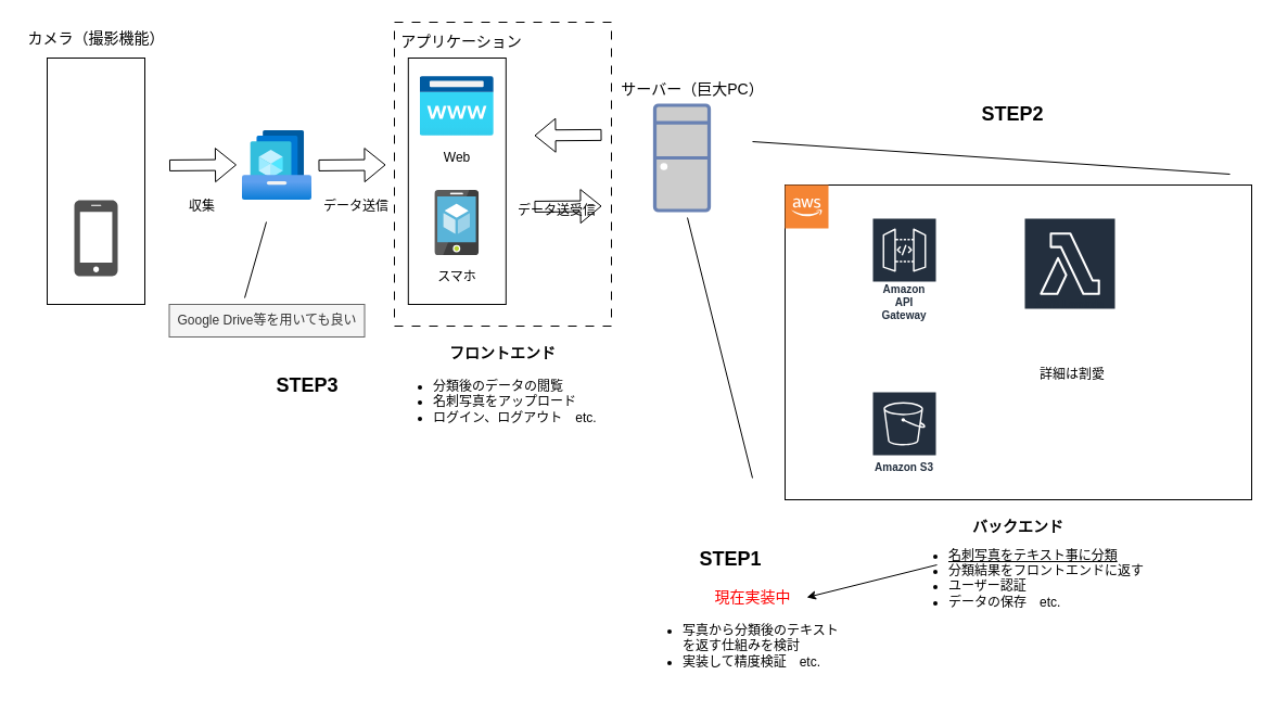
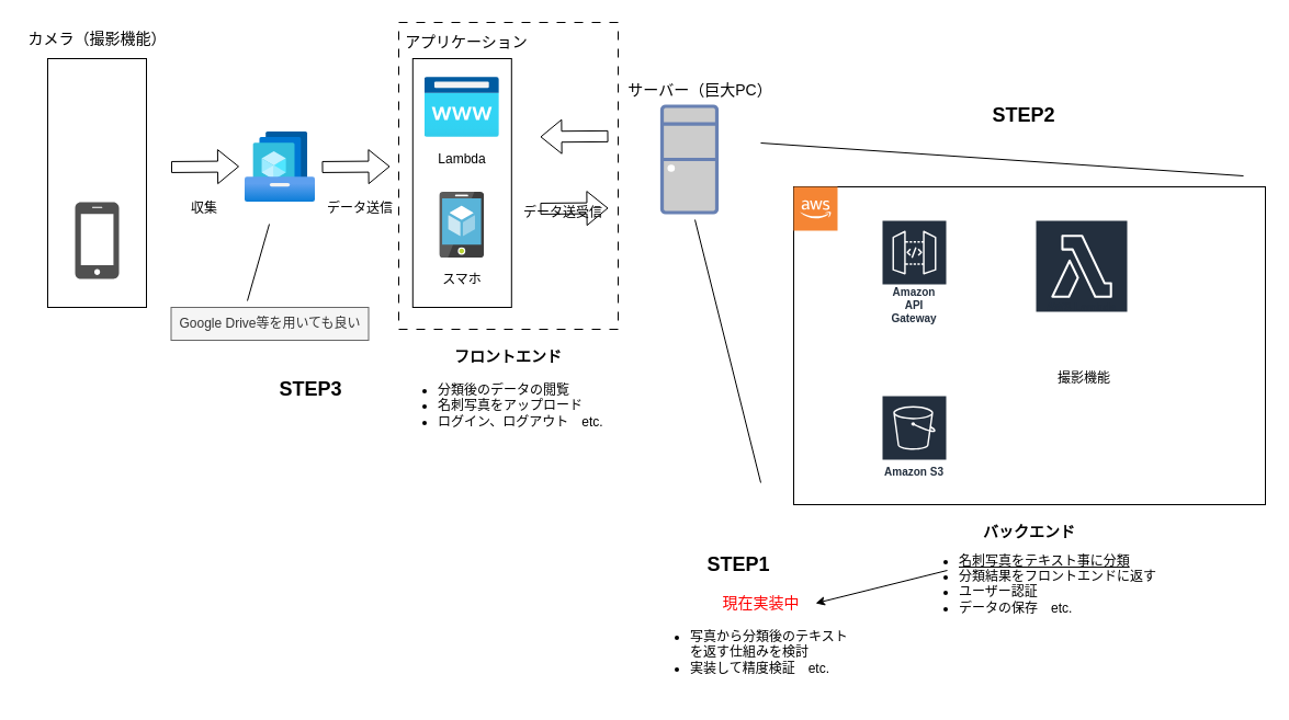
- <mxCell id="21" value="Web" style="text;html=1;align=center;verticalAlign=middle;whiteSpace=wrap;rounded=0;" vertex="1" parent="1"><mxGeometry x="363" y="130" width="115.6" height="30" as="geometry" /></mxCell>
+ <mxCell id="21" value="Lambda" style="text;html=1;align=center;verticalAlign=middle;whiteSpace=wrap;rounded=0;" vertex="1" parent="1"><mxGeometry x="363" y="130" width="115.6" height="30" as="geometry" /></mxCell>
- <mxCell id="15" value="詳細は割愛" style="text;html=1;align=center;verticalAlign=middle;whiteSpace=wrap;rounded=0;" vertex="1" parent="9"><mxGeometry x="220" y="160" width="90" height="30" as="geometry" /></mxCell>
+ <mxCell id="15" value="撮影機能" style="text;html=1;align=center;verticalAlign=middle;whiteSpace=wrap;rounded=0;" vertex="1" parent="9"><mxGeometry x="220" y="160" width="90" height="30" as="geometry" /></mxCell>
